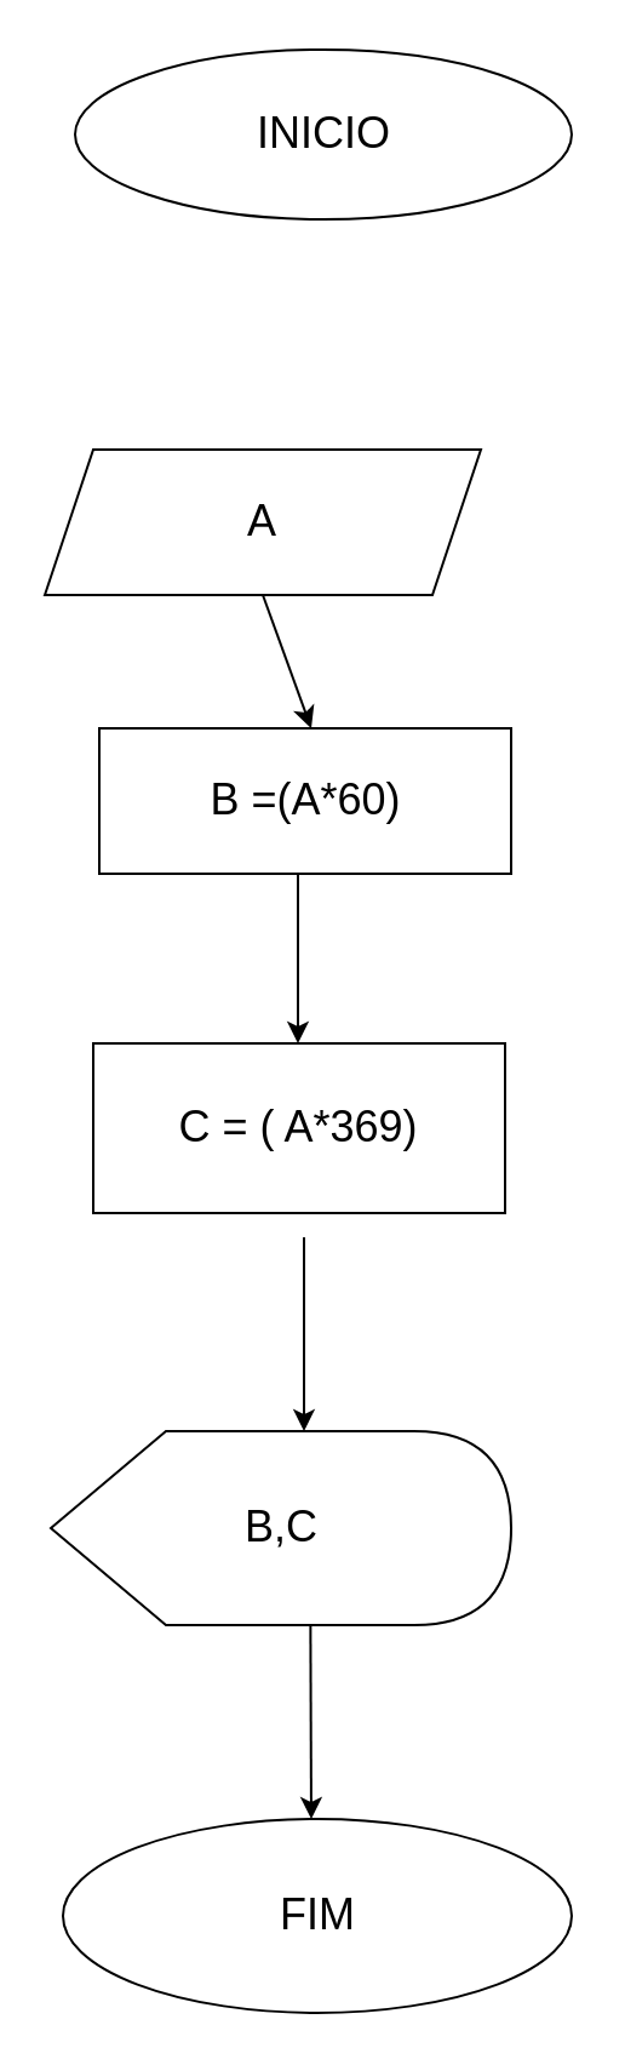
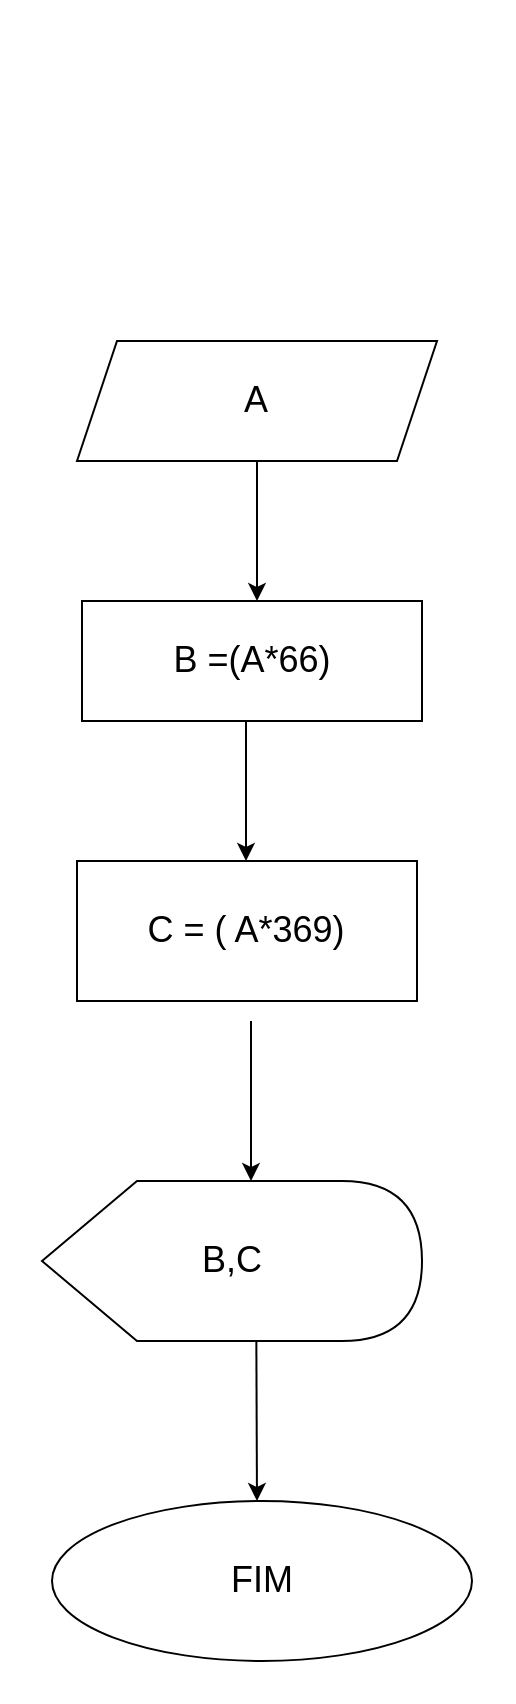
- <mxCell id="2" value="&lt;font style=&quot;font-size: 18px;&quot;&gt;INICIO&lt;/font&gt;" style="ellipse;whiteSpace=wrap;html=1;" vertex="1" parent="1"><mxGeometry x="30.5" y="20" width="205" height="70" as="geometry" /></mxCell>
- <mxCell id="3" value="&lt;font style=&quot;font-size: 18px;&quot;&gt;A&lt;/font&gt;" style="shape=parallelogram;perimeter=parallelogramPerimeter;whiteSpace=wrap;html=1;fixedSize=1;" vertex="1" parent="1"><mxGeometry x="18" y="185" width="180" height="60" as="geometry" /></mxCell>
+ <mxCell id="3" value="&lt;font style=&quot;font-size: 18px;&quot;&gt;A&lt;/font&gt;" style="shape=parallelogram;perimeter=parallelogramPerimeter;whiteSpace=wrap;html=1;fixedSize=1;" vertex="1" parent="1"><mxGeometry x="38" y="170" width="180" height="60" as="geometry" /></mxCell>
- <mxCell id="9" value="&lt;span style=&quot;font-size: 18px;&quot;&gt;B =(A*60)&lt;/span&gt;" style="rounded=0;whiteSpace=wrap;html=1;" vertex="1" parent="1"><mxGeometry x="40.5" y="300" width="170" height="60" as="geometry" /></mxCell>
+ <mxCell id="9" value="&lt;span style=&quot;font-size: 18px;&quot;&gt;B =(A*66)&lt;/span&gt;" style="rounded=0;whiteSpace=wrap;html=1;" vertex="1" parent="1"><mxGeometry x="40.5" y="300" width="170" height="60" as="geometry" /></mxCell>
